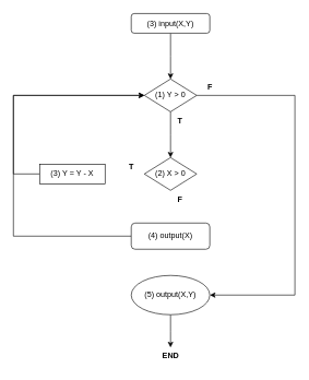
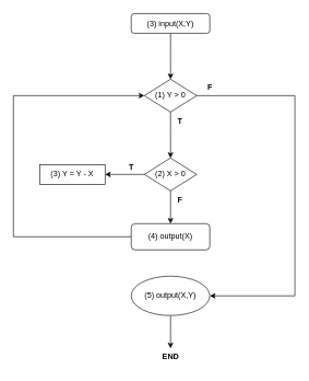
- <mxCell id="15" style="edgeStyle=orthogonalEdgeStyle;rounded=0;orthogonalLoop=1;jettySize=auto;html=1;exitX=0;exitY=0.5;exitDx=0;exitDy=0;entryX=0;entryY=0.5;entryDx=0;entryDy=0;" edge="1" parent="1" source="19" target="6"><mxGeometry relative="1" as="geometry"><Array as="points"><mxPoint x="20" y="265" /><mxPoint x="20" y="145" /></Array></mxGeometry></mxCell>
+ <mxCell id="11" style="edgeStyle=orthogonalEdgeStyle;rounded=0;orthogonalLoop=1;jettySize=auto;html=1;exitX=0;exitY=0.5;exitDx=0;exitDy=0;entryX=1;entryY=0.5;entryDx=0;entryDy=0;" edge="1" parent="1" source="12" target="19"><mxGeometry relative="1" as="geometry" /></mxCell>
+ <mxCell id="10" style="edgeStyle=orthogonalEdgeStyle;rounded=0;orthogonalLoop=1;jettySize=auto;html=1;exitX=0.5;exitY=1;exitDx=0;exitDy=0;" edge="1" parent="1" source="12" target="17"><mxGeometry relative="1" as="geometry"><mxPoint x="260" y="360" as="targetPoint" /></mxGeometry></mxCell>
